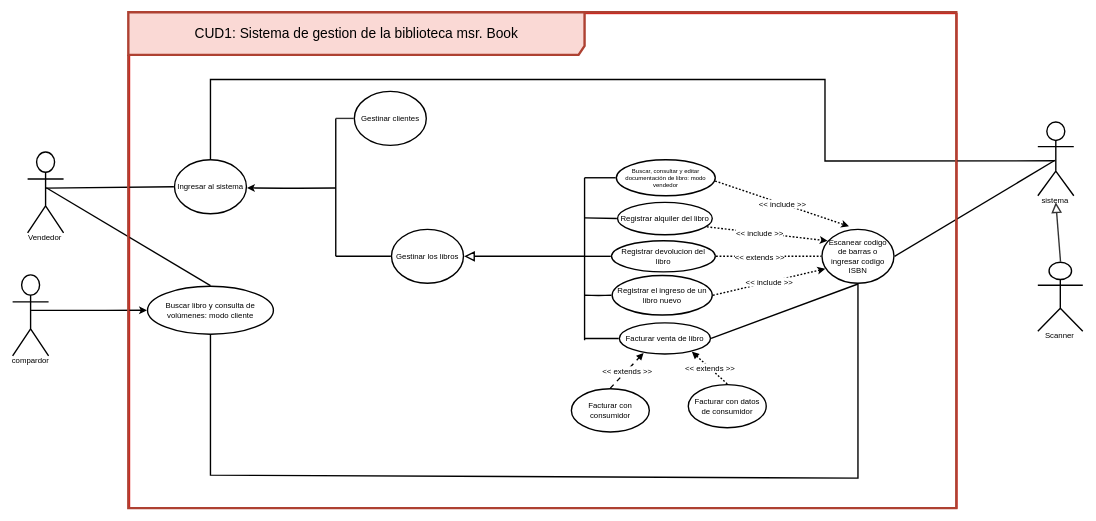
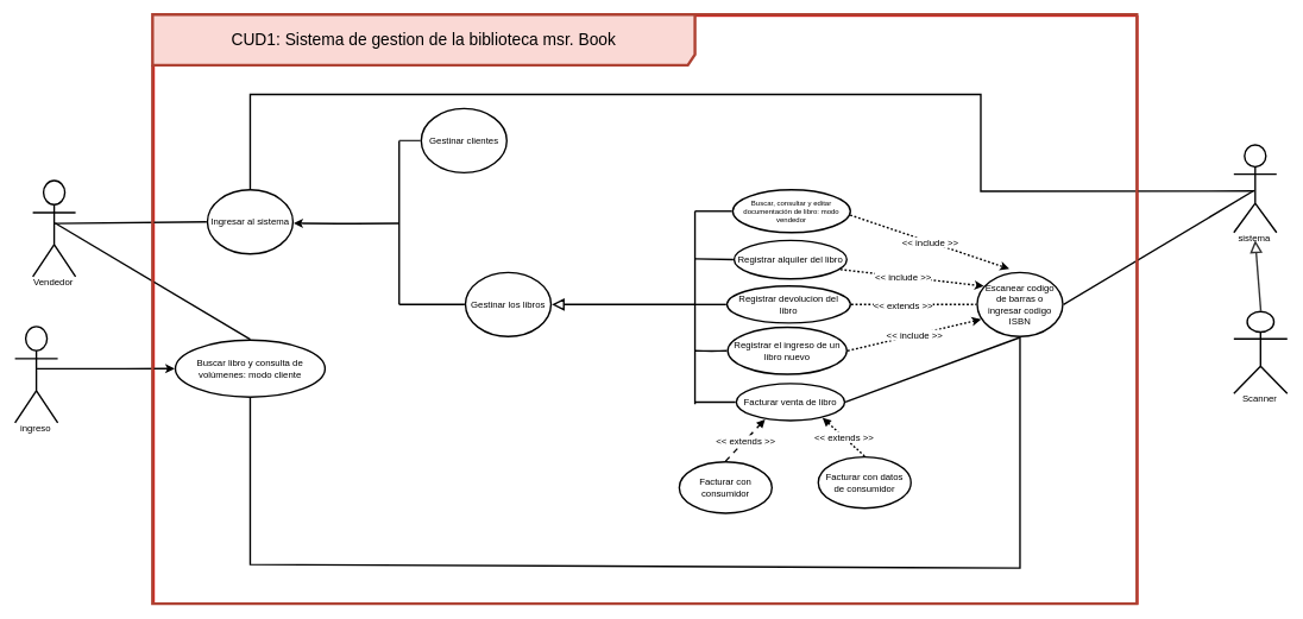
- <mxCell id="24" value="compardor" style="html=1;overflow=block;blockSpacing=1;shape=umlActor;labelPosition=center;verticalLabelPosition=bottom;verticalAlign=top;whiteSpace=nowrap;fontSize=13;align=center;spacing=0;strokeOpacity=100;fillOpacity=100;fillColor=none;strokeWidth=2.3;lucidId=YO0r4VU3BqDC;strokeColor=light-dark(#000000,#000000);fontColor=light-dark(#000000,#000000);" vertex="1" parent="1"><mxGeometry x="20" y="458" width="60" height="135" as="geometry" /></mxCell>
+ <mxCell id="24" value="ingreso" style="html=1;overflow=block;blockSpacing=1;shape=umlActor;labelPosition=center;verticalLabelPosition=bottom;verticalAlign=top;whiteSpace=nowrap;fontSize=13;align=center;spacing=0;strokeOpacity=100;fillOpacity=100;fillColor=none;strokeWidth=2.3;lucidId=YO0r4VU3BqDC;strokeColor=light-dark(#000000,#000000);fontColor=light-dark(#000000,#000000);" vertex="1" parent="1"><mxGeometry x="20" y="458" width="60" height="135" as="geometry" /></mxCell>
